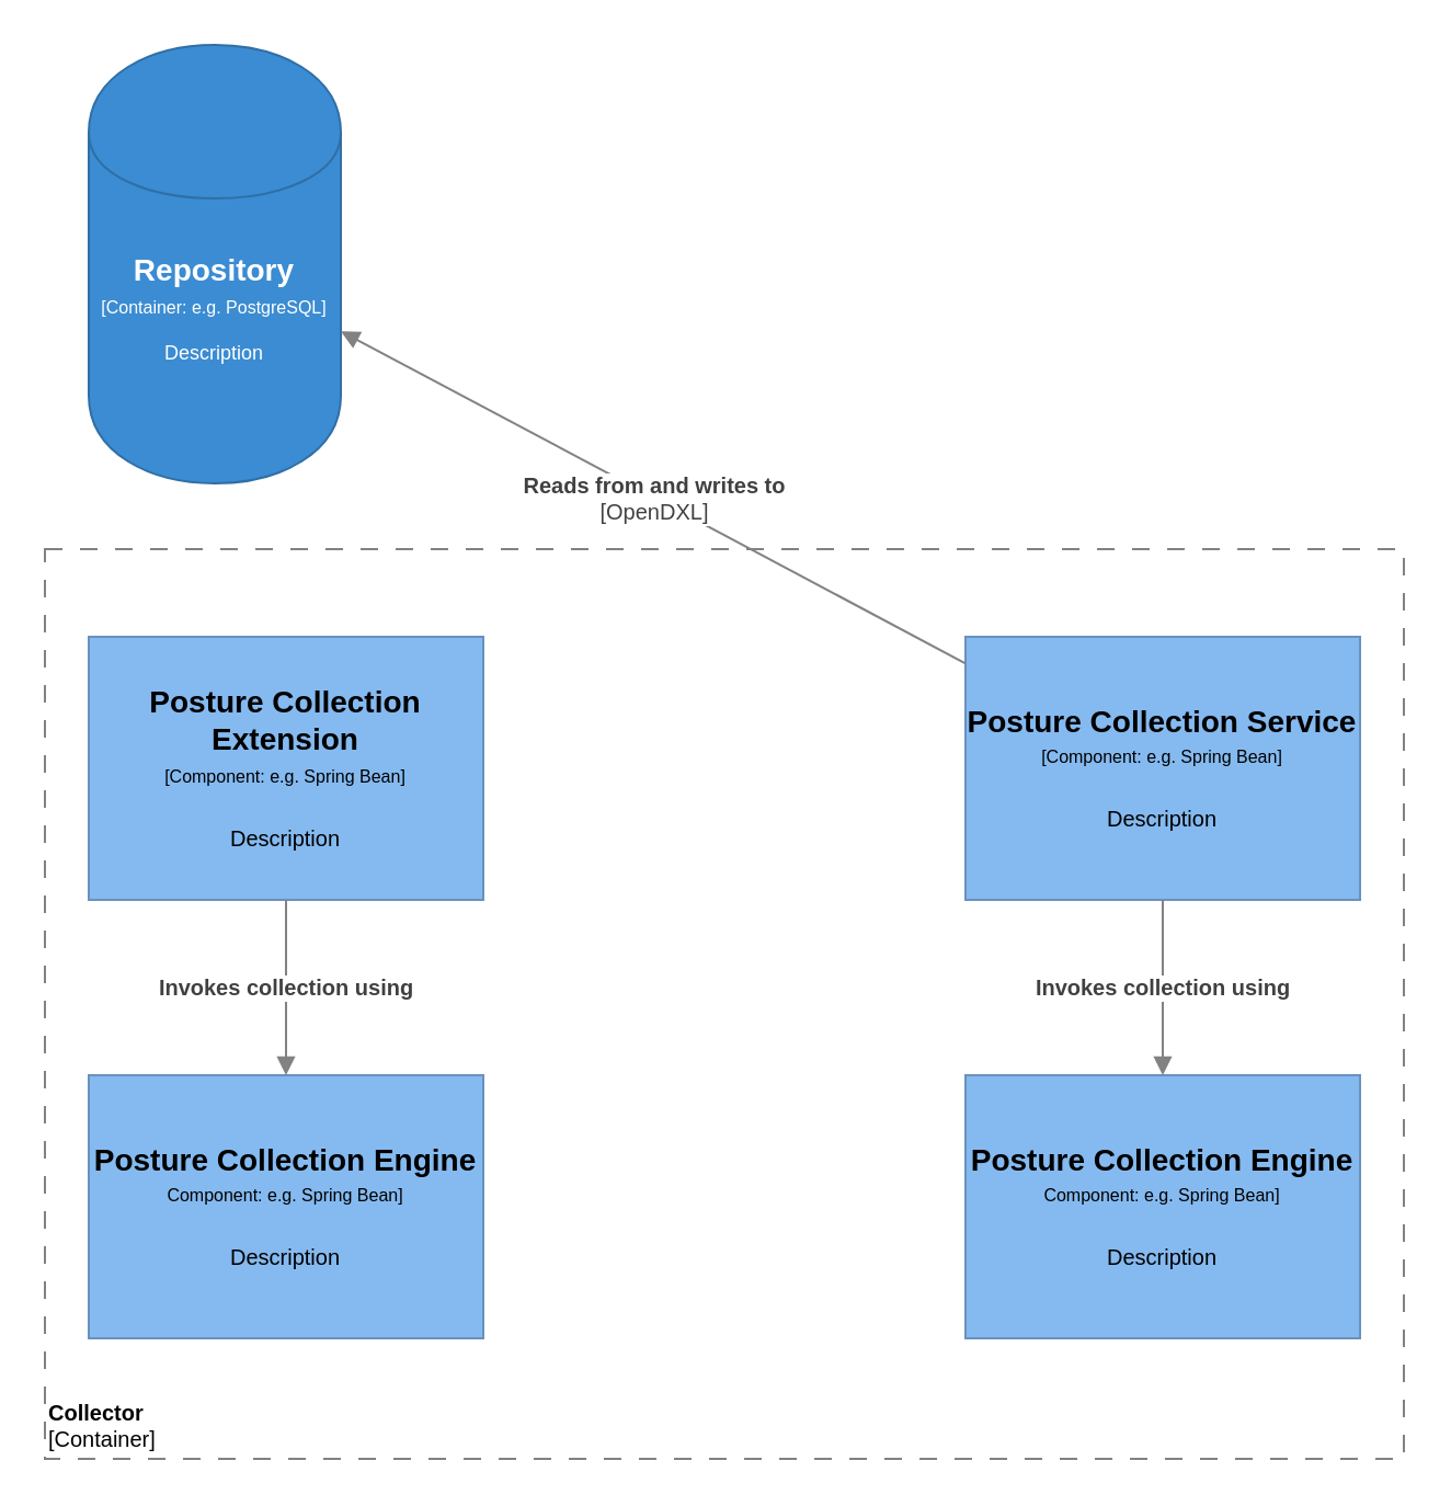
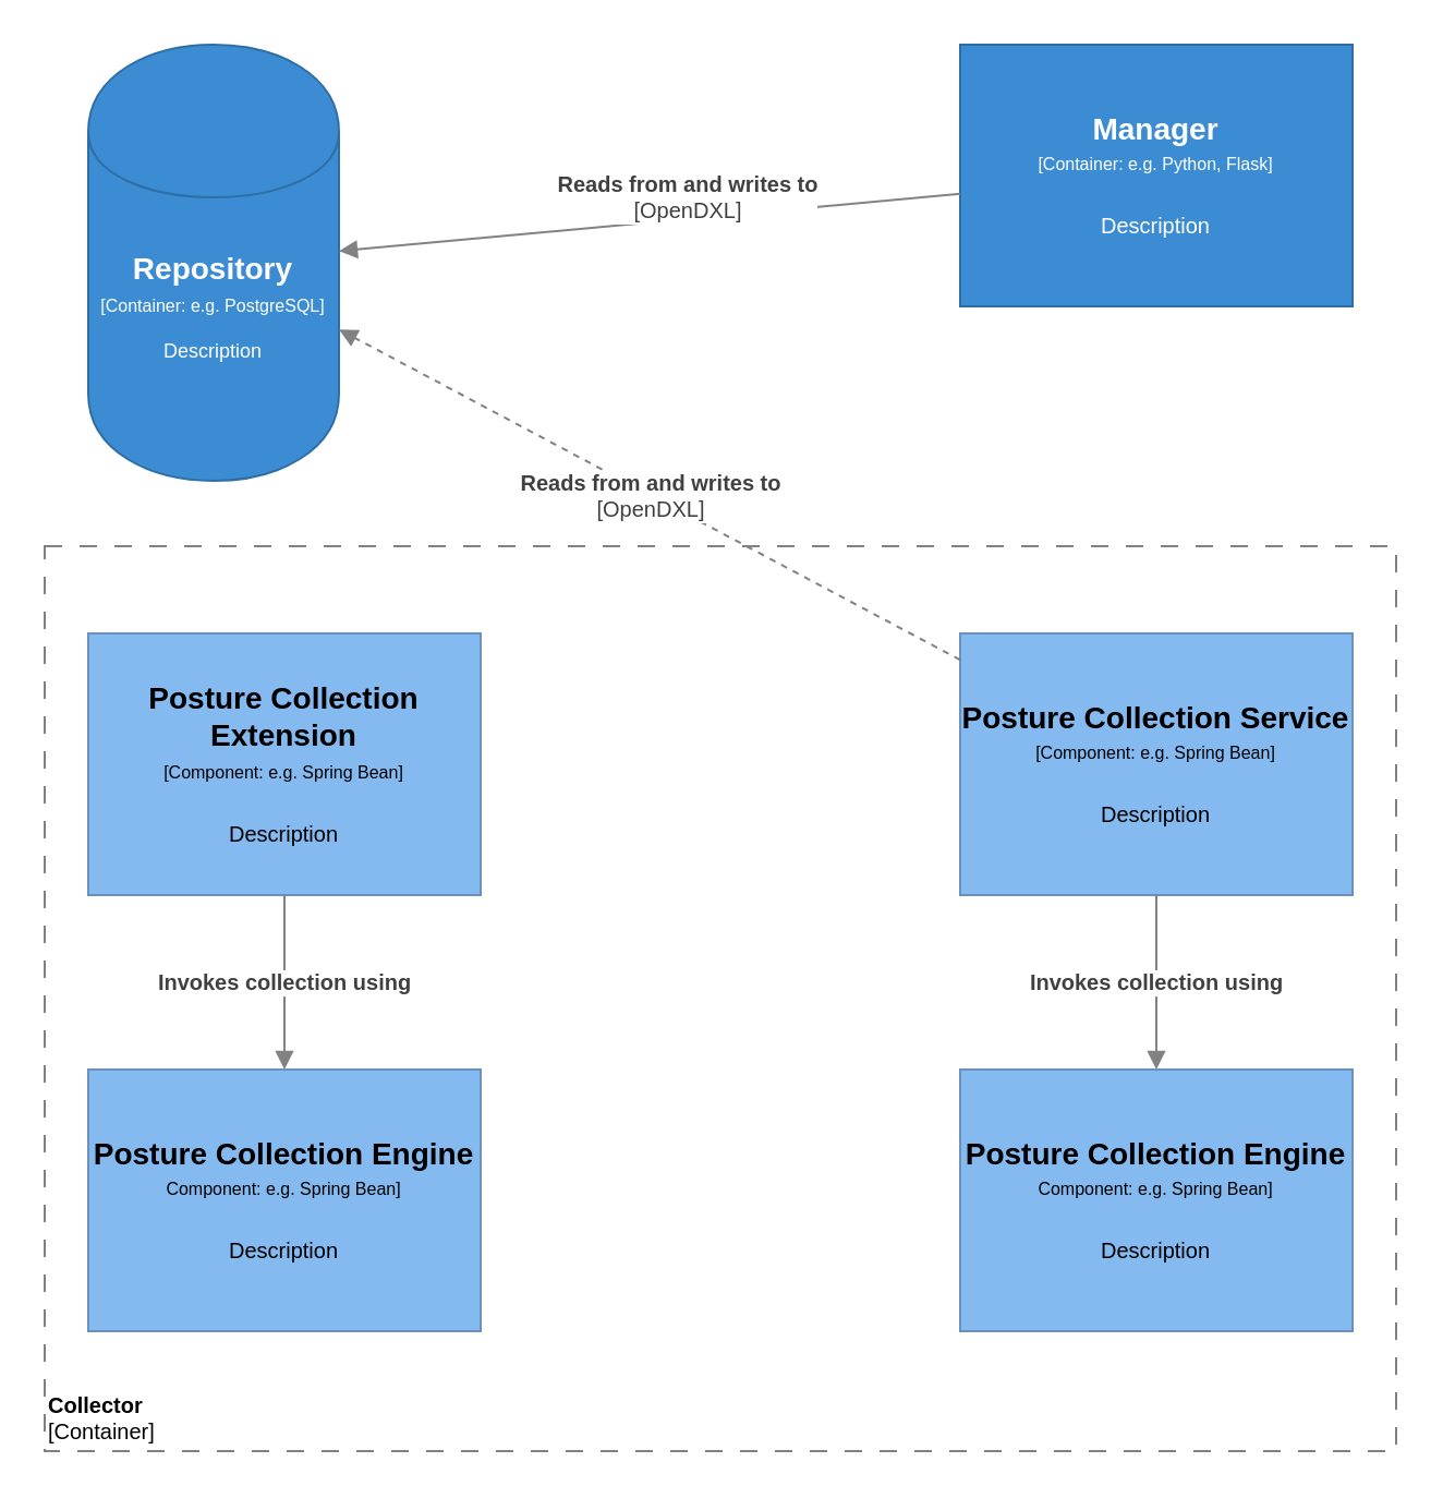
+ <mxCell id="7" value="&lt;div&gt;&lt;span style=&quot;font-size: 14px&quot;&gt;&lt;b&gt;Manager&lt;/b&gt;&lt;/span&gt;&lt;/div&gt;&lt;div&gt;&lt;span style=&quot;font-size: 8px&quot;&gt;[Container: e.g. Python, Flask]&lt;/span&gt;&lt;/div&gt;&lt;div&gt;&lt;span style=&quot;font-size: 8px&quot;&gt;&lt;br&gt;&lt;/span&gt;&lt;/div&gt;&lt;div&gt;&lt;font size=&quot;1&quot;&gt;Description&lt;/font&gt;&lt;/div&gt;" style="rounded=0;whiteSpace=wrap;html=1;fillColor=#3B8CD2;fontColor=#FFFFFF;strokeColor=#2F6FA6;resizable=0;" vertex="1" parent="1"><mxGeometry x="440" y="20" width="180" height="120" as="geometry" /></mxCell>
+ <mxCell id="8" value="&lt;span style=&quot;font-size: 10px&quot;&gt;&lt;b&gt;Reads from and writes to&lt;/b&gt;&lt;br&gt;[OpenDXL]&lt;br&gt;&lt;/span&gt;" style="endArrow=block;html=1;fontSize=10;fontColor=#404040;strokeWidth=1;endFill=1;strokeColor=#828282;elbow=vertical;" edge="1" parent="1" source="7" target="6"><mxGeometry x="-0.125" y="-10" width="50" height="50" relative="1" as="geometry"><mxPoint x="300" y="90" as="sourcePoint" /><mxPoint x="500" y="90" as="targetPoint" /><mxPoint as="offset" /></mxGeometry></mxCell>
- <mxCell id="9" value="&lt;span style=&quot;font-size: 10px&quot;&gt;&lt;b&gt;Reads from and writes to&lt;/b&gt;&lt;br&gt;[OpenDXL]&lt;br&gt;&lt;/span&gt;" style="endArrow=block;html=1;fontSize=10;fontColor=#404040;strokeWidth=1;endFill=1;strokeColor=#828282;elbow=vertical;" edge="1" parent="1" source="3" target="6"><mxGeometry width="50" height="50" relative="1" as="geometry"><mxPoint x="202.5" y="270" as="sourcePoint" /><mxPoint x="147.5" y="150" as="targetPoint" /></mxGeometry></mxCell>
+ <mxCell id="9" value="&lt;span style=&quot;font-size: 10px&quot;&gt;&lt;b&gt;Reads from and writes to&lt;/b&gt;&lt;br&gt;[OpenDXL]&lt;br&gt;&lt;/span&gt;" style="endArrow=block;html=1;fontSize=10;fontColor=#404040;strokeWidth=1;endFill=1;strokeColor=#828282;elbow=vertical;dashed=1;" edge="1" parent="1" source="3" target="6"><mxGeometry width="50" height="50" relative="1" as="geometry"><mxPoint x="202.5" y="270" as="sourcePoint" /><mxPoint x="147.5" y="150" as="targetPoint" /></mxGeometry></mxCell>
